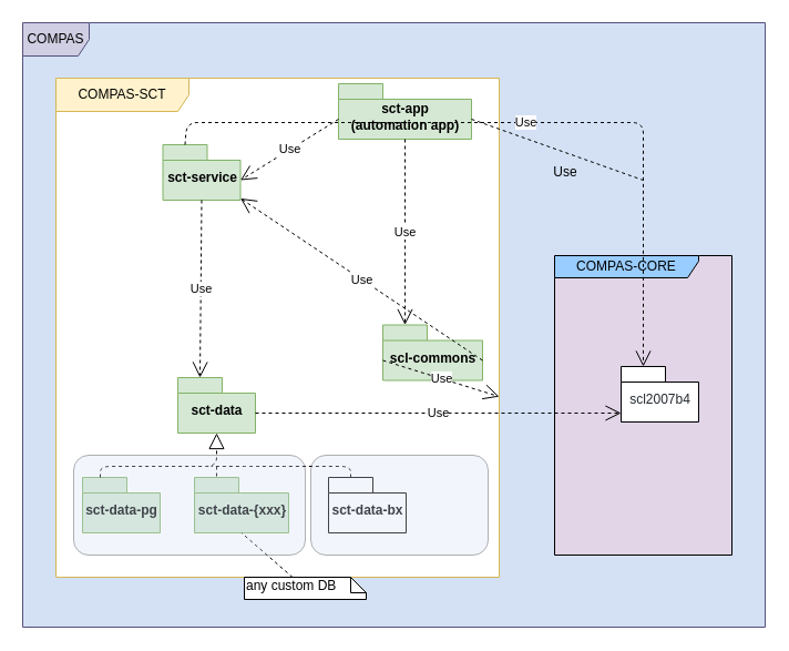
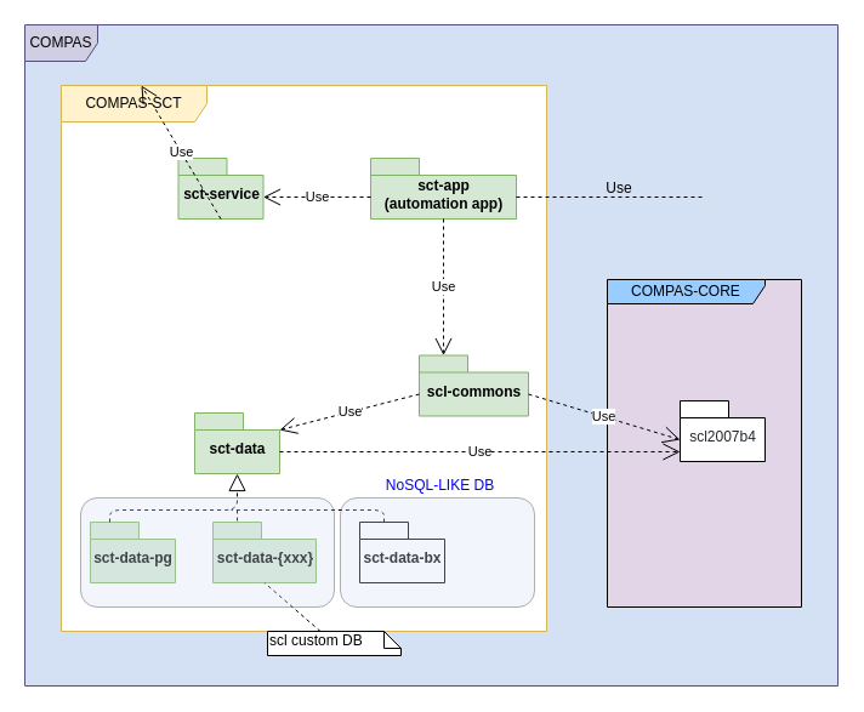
- <mxCell id="10" value="sct-app&lt;br&gt;(automation app)" style="shape=folder;fontStyle=1;spacingTop=10;tabWidth=40;tabHeight=14;tabPosition=left;html=1;fillColor=#d5e8d4;strokeColor=#82b366;" vertex="1" parent="1"><mxGeometry x="305" y="75" width="120" height="50" as="geometry" /></mxCell>
+ <mxCell id="10" value="sct-app&lt;br&gt;(automation app)" style="shape=folder;fontStyle=1;spacingTop=10;tabWidth=40;tabHeight=14;tabPosition=left;html=1;fillColor=#d5e8d4;strokeColor=#82b366;" vertex="1" parent="1"><mxGeometry x="305" y="130" width="120" height="50" as="geometry" /></mxCell>
- <mxCell id="24" value="Use" style="endArrow=open;endSize=12;dashed=1;html=1;exitX=0;exitY=0;exitDx=20;exitDy=0;exitPerimeter=0;entryX=0;entryY=0;entryDx=20;entryDy=0;entryPerimeter=0;" edge="1" parent="1" source="9" target="16"><mxGeometry width="160" relative="1" as="geometry"><mxPoint x="20" y="590" as="sourcePoint" /><mxPoint x="180" y="590" as="targetPoint" /><Array as="points"><mxPoint x="168" y="110" /><mxPoint x="550" y="110" /><mxPoint x="580" y="110" /></Array></mxGeometry></mxCell>
- <mxCell id="17" value="Use" style="endArrow=open;endSize=12;dashed=1;html=1;exitX=0;exitY=0;exitDx=90;exitDy=32;exitPerimeter=0;" edge="1" parent="1" source="5" target="9"><mxGeometry width="160" relative="1" as="geometry"><mxPoint x="20" y="590" as="sourcePoint" /><mxPoint x="180" y="590" as="targetPoint" /></mxGeometry></mxCell>
+ <mxCell id="17" value="Use" style="endArrow=open;endSize=12;dashed=1;html=1;exitX=0;exitY=0;exitDx=90;exitDy=32;exitPerimeter=0;entryX=0;entryY=0;entryDx=0;entryDy=32;entryPerimeter=0;" edge="1" parent="1" source="5" target="16"><mxGeometry width="160" relative="1" as="geometry"><mxPoint x="20" y="590" as="sourcePoint" /><mxPoint x="180" y="590" as="targetPoint" /></mxGeometry></mxCell>
- <mxCell id="11" value="Use" style="endArrow=open;endSize=12;dashed=1;html=1;exitX=0.5;exitY=1;exitDx=0;exitDy=0;exitPerimeter=0;entryX=0;entryY=0;entryDx=20;entryDy=0;entryPerimeter=0;" edge="1" parent="1" source="9" target="6"><mxGeometry width="160" relative="1" as="geometry"><mxPoint x="20" y="600" as="sourcePoint" /><mxPoint x="180" y="600" as="targetPoint" /></mxGeometry></mxCell>
+ <mxCell id="11" value="Use" style="endArrow=open;endSize=12;dashed=1;html=1;exitX=0.5;exitY=1;exitDx=0;exitDy=0;exitPerimeter=0;" edge="1" parent="1" source="9" target="3"><mxGeometry width="160" relative="1" as="geometry"><mxPoint x="20" y="600" as="sourcePoint" /><mxPoint x="180" y="600" as="targetPoint" /></mxGeometry></mxCell>
- <mxCell id="23" value="Use" style="endArrow=open;endSize=12;dashed=1;html=1;exitX=0;exitY=0;exitDx=0;exitDy=32;exitPerimeter=0;" edge="1" parent="1" source="5" target="3"><mxGeometry width="160" relative="1" as="geometry"><mxPoint x="459" y="287" as="sourcePoint" /><mxPoint x="580" y="382" as="targetPoint" /></mxGeometry></mxCell>
+ <mxCell id="23" value="Use" style="endArrow=open;endSize=12;dashed=1;html=1;exitX=0;exitY=0;exitDx=0;exitDy=32;exitPerimeter=0;entryX=0;entryY=0;entryDx=70;entryDy=14;entryPerimeter=0;" edge="1" parent="1" source="5" target="6"><mxGeometry width="160" relative="1" as="geometry"><mxPoint x="459" y="287" as="sourcePoint" /><mxPoint x="580" y="382" as="targetPoint" /></mxGeometry></mxCell>
+ <mxCell id="29" value="&lt;font color=&quot;#0000ff&quot;&gt;NoSQL-LIKE DB&lt;/font&gt;" style="text;html=1;strokeColor=none;fillColor=none;align=center;verticalAlign=middle;whiteSpace=wrap;rounded=0;opacity=50;" vertex="1" parent="1"><mxGeometry x="305" y="390" width="115" height="20" as="geometry" /></mxCell>
- <mxCell id="20" value="any custom DB" style="shape=note;whiteSpace=wrap;html=1;size=14;verticalAlign=top;align=left;spacingTop=-6;" vertex="1" parent="1"><mxGeometry x="220" y="520" width="110" height="20" as="geometry" /></mxCell>
+ <mxCell id="20" value="scl custom DB" style="shape=note;whiteSpace=wrap;html=1;size=14;verticalAlign=top;align=left;spacingTop=-6;" vertex="1" parent="1"><mxGeometry x="220" y="520" width="110" height="20" as="geometry" /></mxCell>
